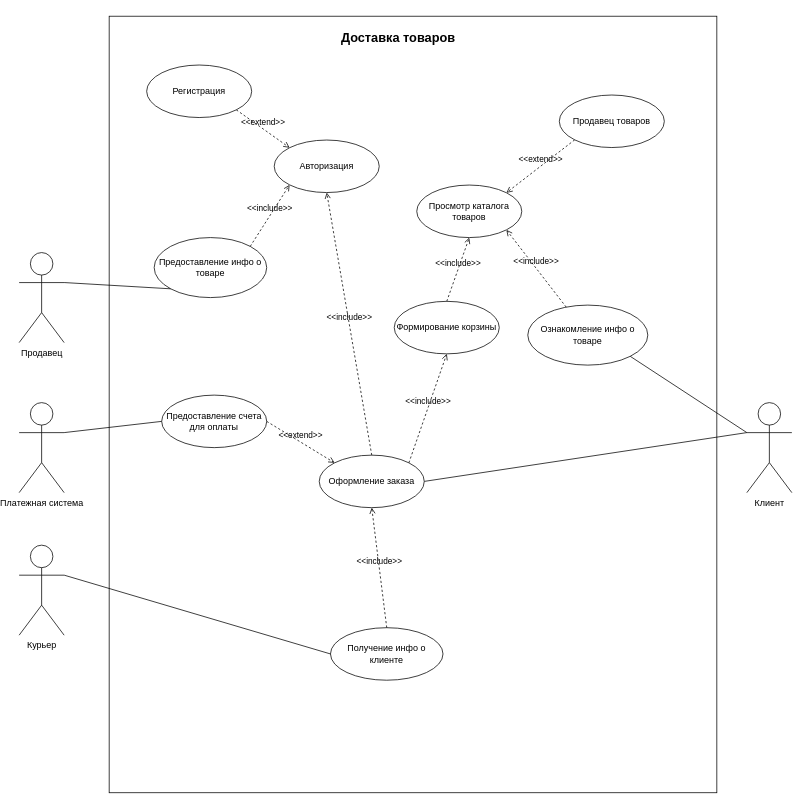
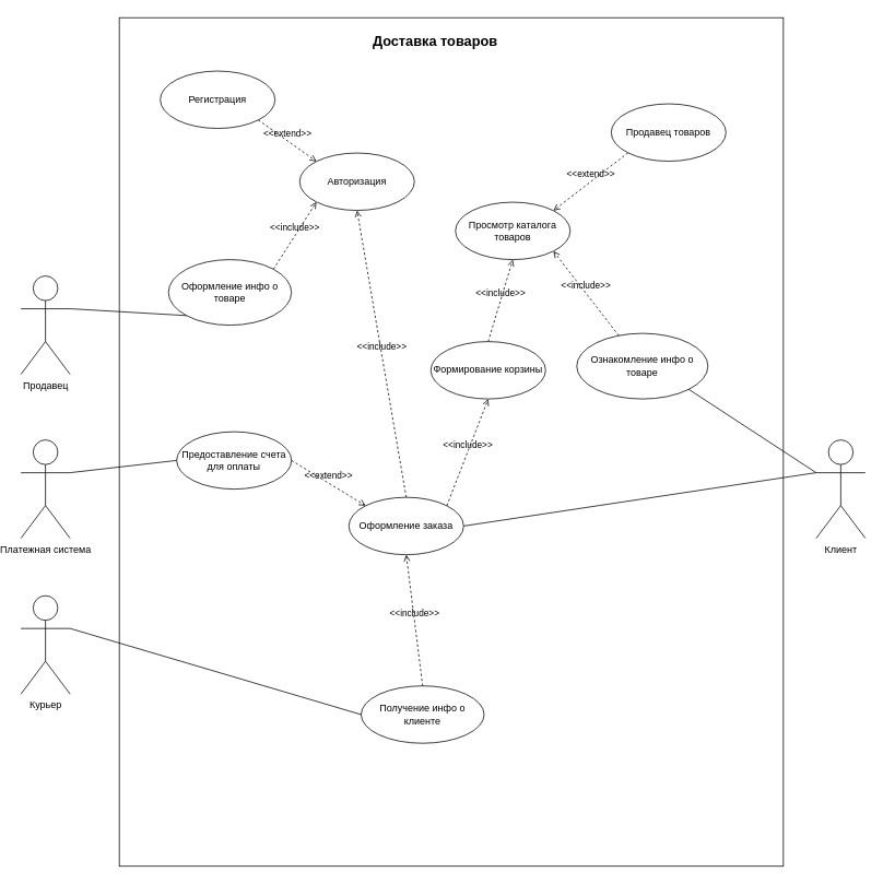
- <mxCell id="9" value="Предоставление инфо о товаре" style="ellipse;whiteSpace=wrap;html=1;" parent="1" vertex="1"><mxGeometry x="200" y="316" width="150" height="80" as="geometry" /></mxCell>
+ <mxCell id="9" value="Оформление инфо о товаре" style="ellipse;whiteSpace=wrap;html=1;" parent="1" vertex="1"><mxGeometry x="200" y="316" width="150" height="80" as="geometry" /></mxCell>
- <mxCell id="22" value="Формирование корзины" style="ellipse;whiteSpace=wrap;html=1;" parent="1" vertex="1"><mxGeometry x="520" y="401" width="140" height="70" as="geometry" /></mxCell>
+ <mxCell id="22" value="Формирование корзины" style="ellipse;whiteSpace=wrap;html=1;" parent="1" vertex="1"><mxGeometry x="520" y="416" width="140" height="70" as="geometry" /></mxCell>
